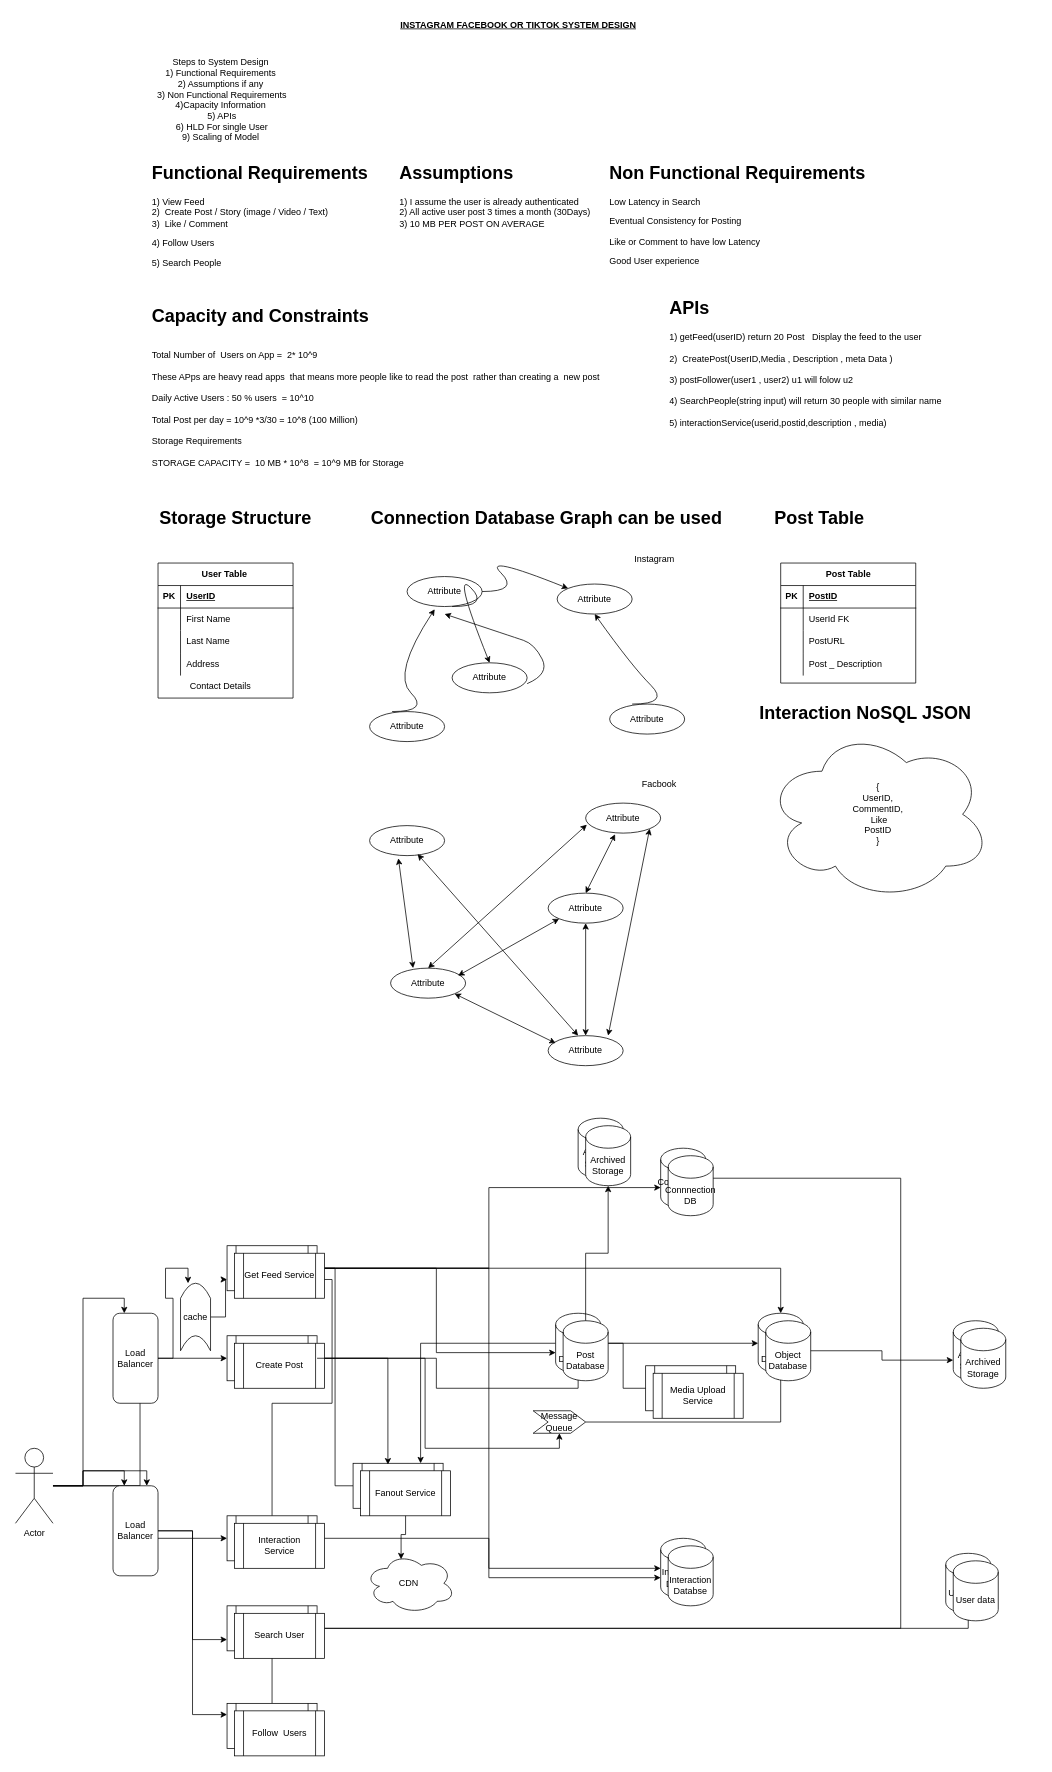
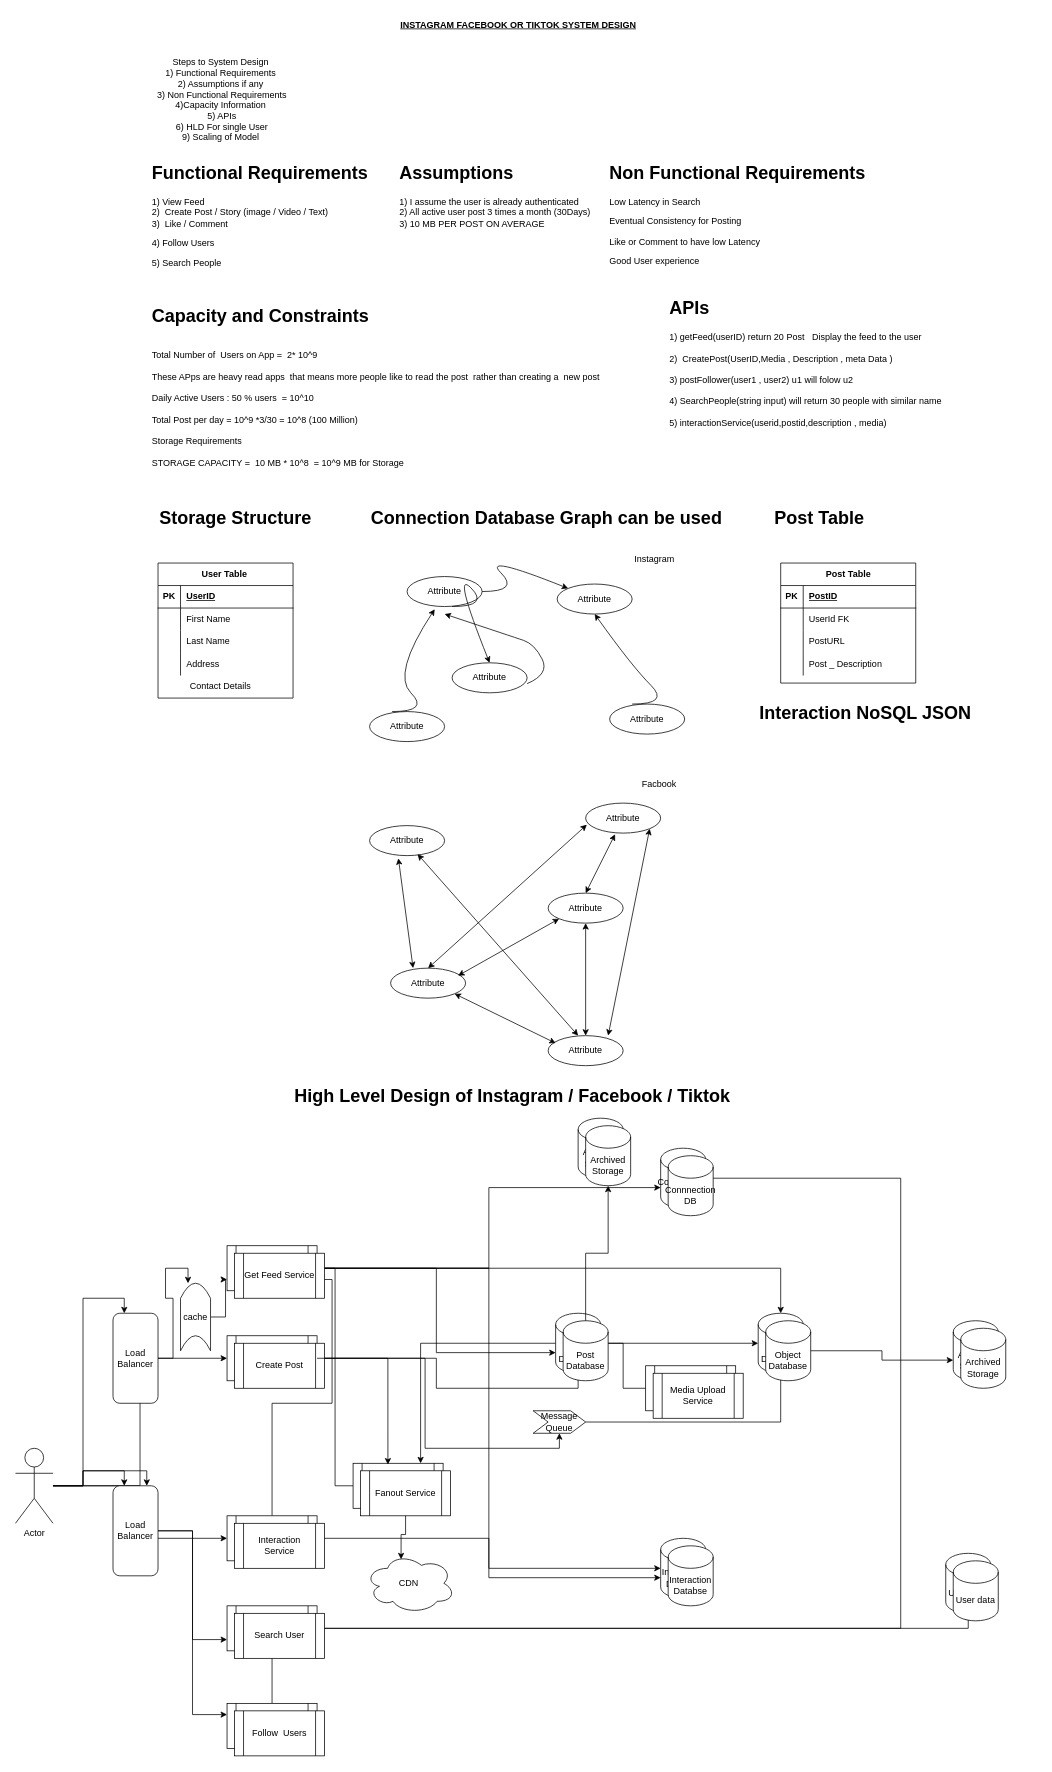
- <mxCell id="69" value="{&lt;div&gt;UserID,&lt;/div&gt;&lt;div&gt;CommentID,&lt;/div&gt;&lt;div&gt;&lt;span style=&quot;background-color: transparent; color: light-dark(rgb(0, 0, 0), rgb(255, 255, 255));&quot;&gt;&amp;nbsp;Like&lt;/span&gt;&lt;/div&gt;&lt;div&gt;PostID&lt;br&gt;&lt;div&gt;}&lt;/div&gt;&lt;/div&gt;" style="ellipse;shape=cloud;whiteSpace=wrap;html=1;" parent="1" vertex="1"><mxGeometry x="1020" y="970" width="300" height="230" as="geometry" /></mxCell>
+ <mxCell id="70" value="&lt;h1 style=&quot;margin-top: 0px;&quot;&gt;High Level Design of Instagram / Facebook / Tiktok&amp;nbsp;&lt;/h1&gt;" style="text;html=1;whiteSpace=wrap;overflow=hidden;rounded=0;" parent="1" vertex="1"><mxGeometry x="390" y="1440" width="620" height="50" as="geometry" /></mxCell>
